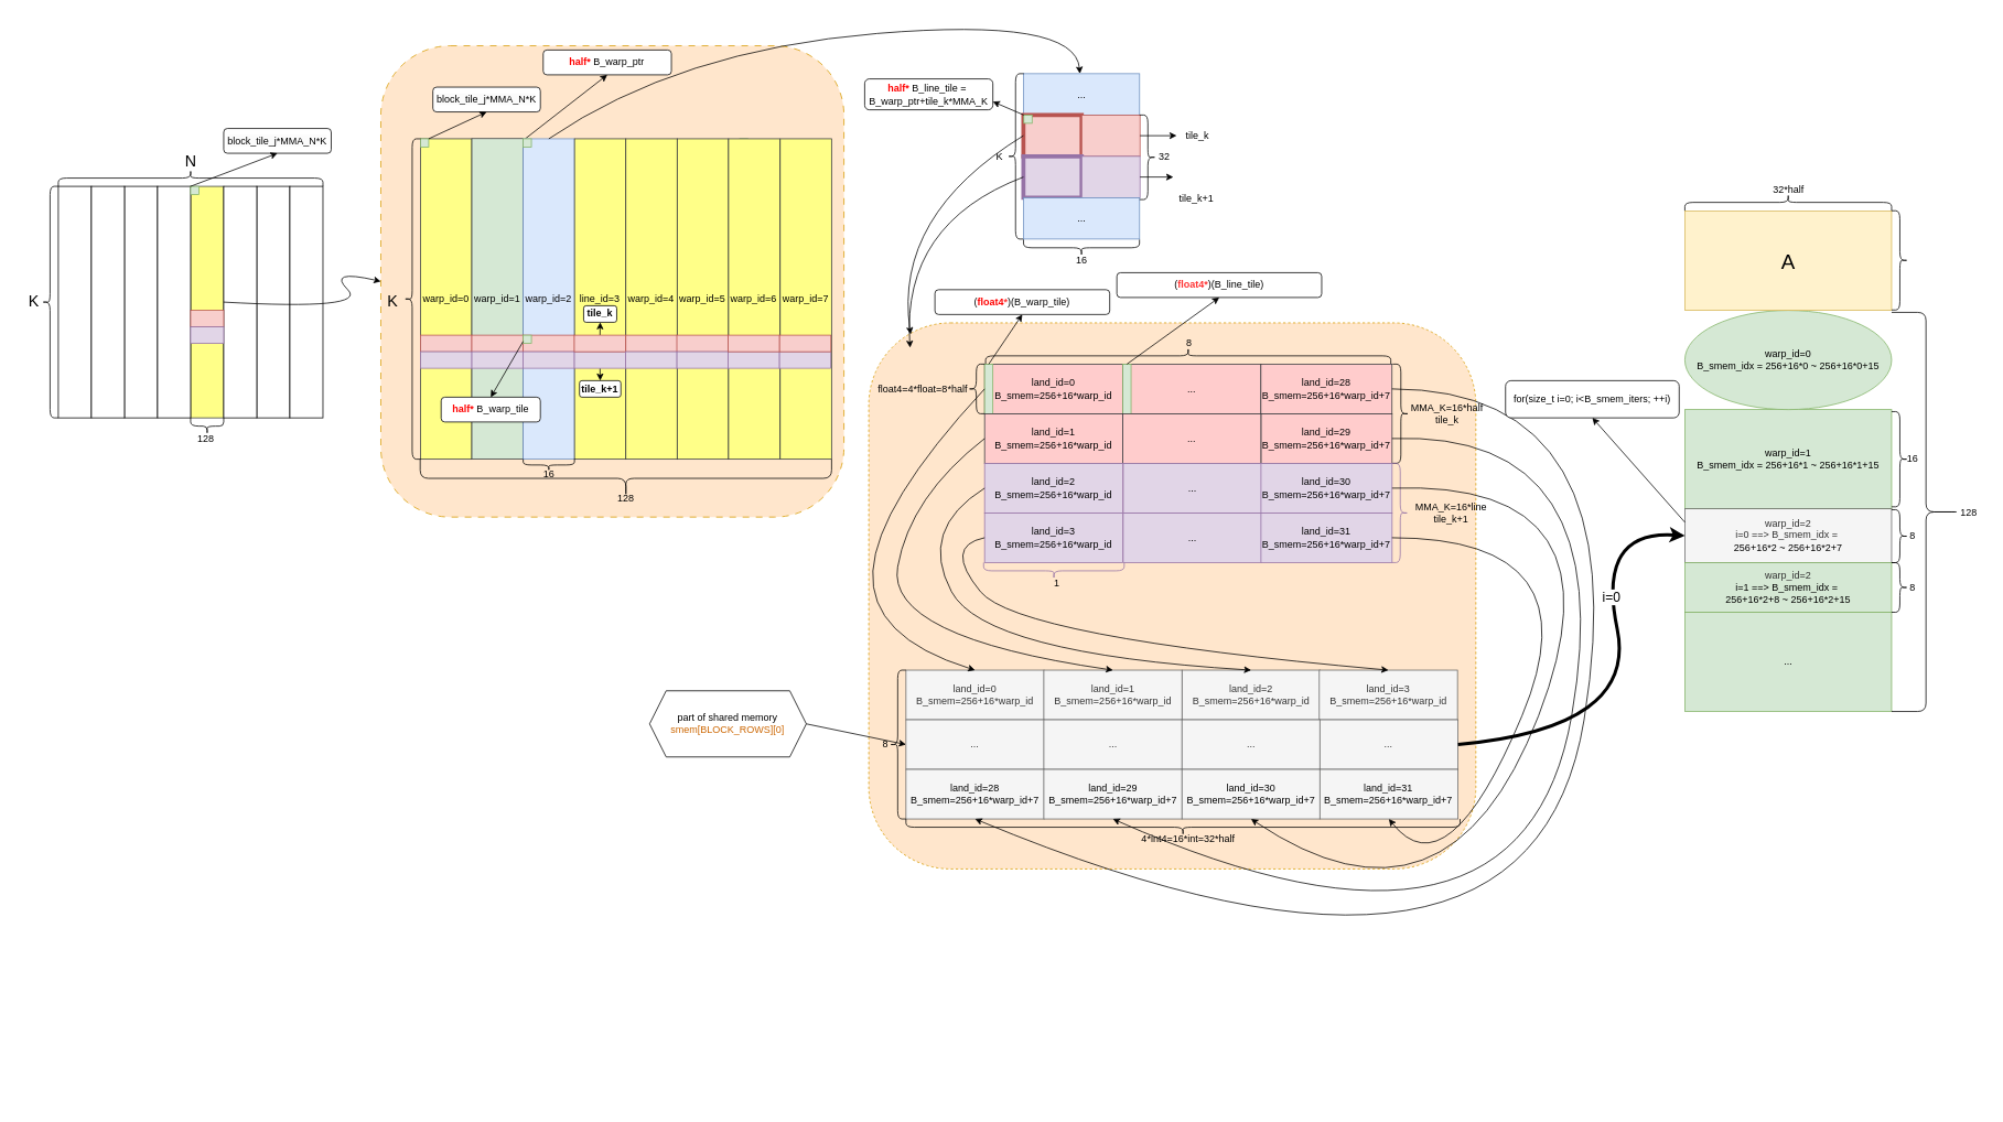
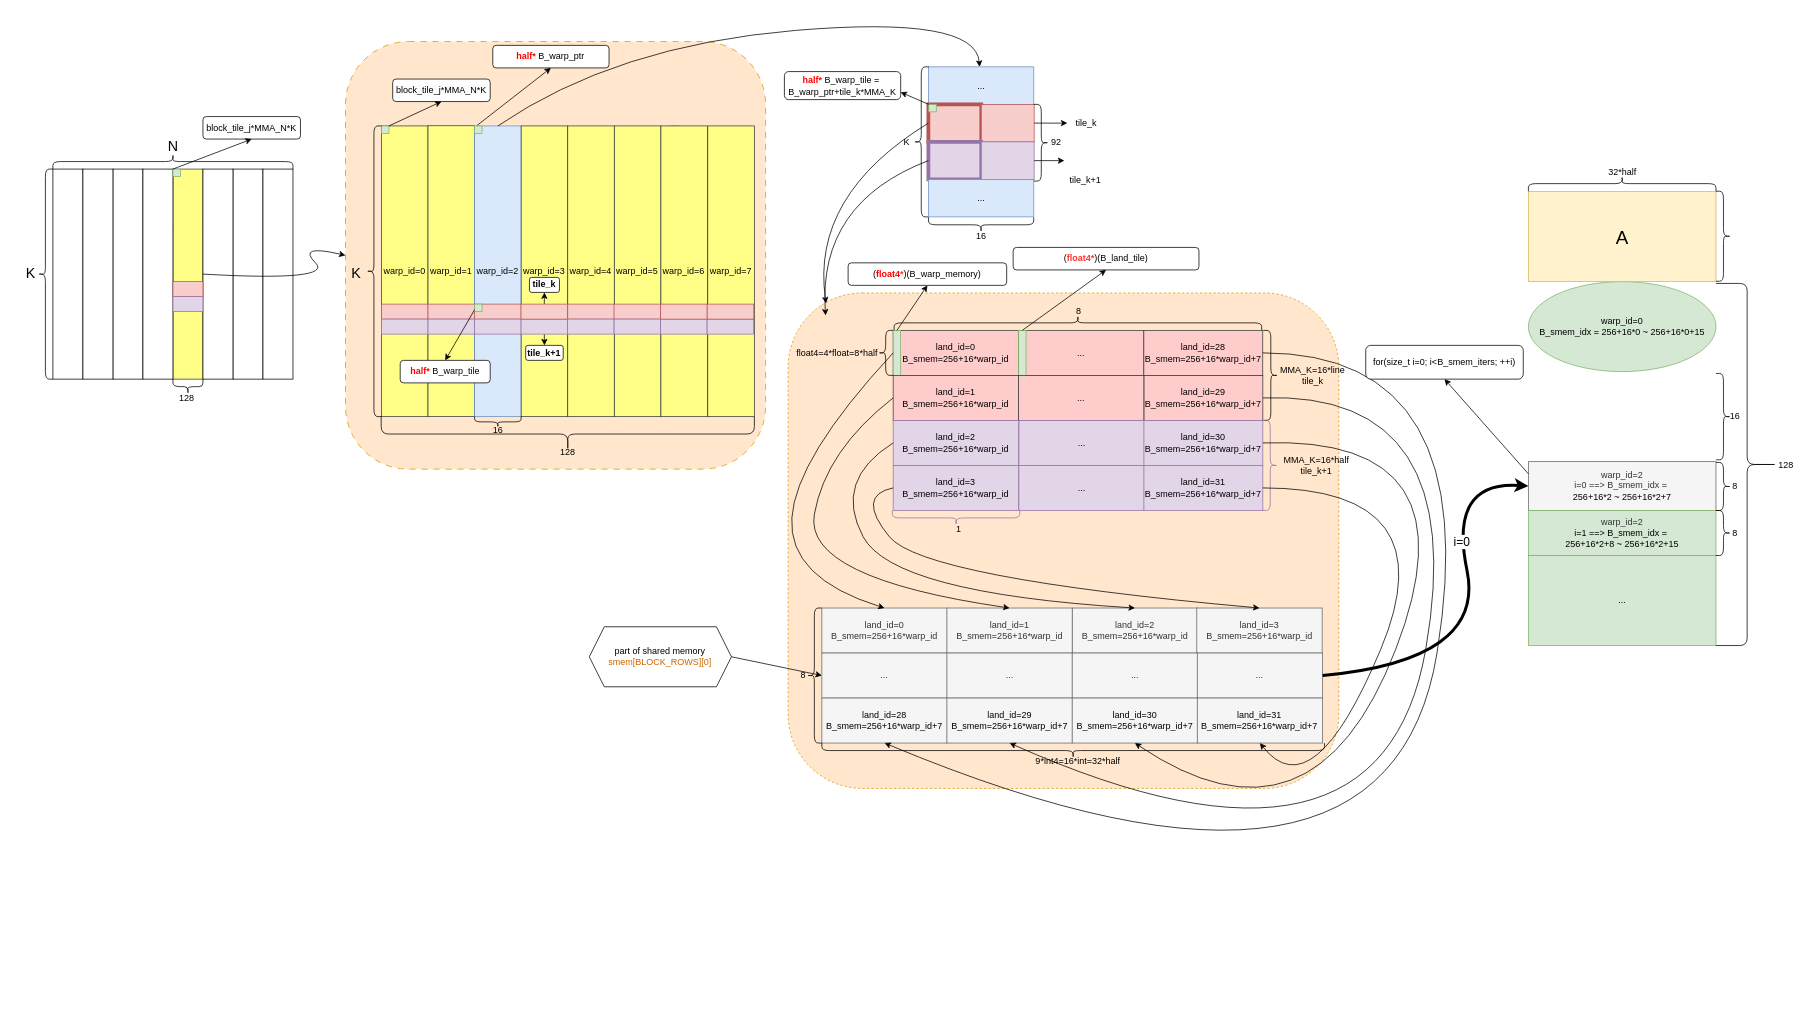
- <mxCell id="52" value="&lt;b&gt;&lt;font color=&quot;#ff0000&quot;&gt;half*&lt;/font&gt;&lt;/b&gt;&amp;nbsp;B_line_tile =&amp;nbsp;&lt;span&gt;&lt;br&gt;B_warp_ptr+tile_k*MMA_K&lt;/span&gt;" style="rounded=1;whiteSpace=wrap;html=1;" parent="1" vertex="1"><mxGeometry x="1045.07" y="94.93" width="155" height="37.37" as="geometry" /></mxCell>
+ <mxCell id="52" value="&lt;b&gt;&lt;font color=&quot;#ff0000&quot;&gt;half*&lt;/font&gt;&lt;/b&gt;&amp;nbsp;B_warp_tile =&amp;nbsp;&lt;span&gt;&lt;br&gt;B_warp_ptr+tile_k*MMA_K&lt;/span&gt;" style="rounded=1;whiteSpace=wrap;html=1;" parent="1" vertex="1"><mxGeometry x="1045.07" y="94.93" width="155" height="37.37" as="geometry" /></mxCell>
- <mxCell id="168" value="32" style="text;html=1;align=center;verticalAlign=middle;resizable=0;points=[];autosize=1;strokeColor=none;fillColor=none;" vertex="1" parent="1"><mxGeometry x="1392.28" y="178.62" width="30" height="20" as="geometry" /></mxCell>
+ <mxCell id="168" value="92" style="text;html=1;align=center;verticalAlign=middle;resizable=0;points=[];autosize=1;strokeColor=none;fillColor=none;" vertex="1" parent="1"><mxGeometry x="1392.28" y="178.62" width="30" height="20" as="geometry" /></mxCell>
- <mxCell id="73" value="&lt;span&gt;(&lt;b&gt;&lt;font color=&quot;#ff3333&quot;&gt;float4*&lt;/font&gt;&lt;/b&gt;)(B_line_tile)&lt;br&gt;&lt;/span&gt;" style="rounded=1;whiteSpace=wrap;html=1;" parent="1" vertex="1"><mxGeometry x="1350" y="329.3" width="247.69" height="30" as="geometry" /></mxCell>
+ <mxCell id="73" value="&lt;span&gt;(&lt;b&gt;&lt;font color=&quot;#ff3333&quot;&gt;float4*&lt;/font&gt;&lt;/b&gt;)(B_land_tile)&lt;br&gt;&lt;/span&gt;" style="rounded=1;whiteSpace=wrap;html=1;" parent="1" vertex="1"><mxGeometry x="1350" y="329.3" width="247.69" height="30" as="geometry" /></mxCell>
- <mxCell id="39" value="warp_id=1" style="rounded=0;whiteSpace=wrap;html=1;fillColor=#d5e8d4;strokeColor=#36393d;" parent="1" vertex="1"><mxGeometry x="570" y="167.12" width="62.09" height="387.51" as="geometry" /></mxCell>
+ <mxCell id="39" value="warp_id=1" style="rounded=0;whiteSpace=wrap;html=1;fillColor=#ffff88;strokeColor=#36393d;" parent="1" vertex="1"><mxGeometry x="570" y="167.12" width="62.09" height="387.51" as="geometry" /></mxCell>
- <mxCell id="41" value="line_id=3" style="rounded=0;whiteSpace=wrap;html=1;fillColor=#ffff88;strokeColor=#36393d;" parent="1" vertex="1"><mxGeometry x="694.18" y="167.37" width="62.09" height="387.51" as="geometry" /></mxCell>
+ <mxCell id="41" value="warp_id=3" style="rounded=0;whiteSpace=wrap;html=1;fillColor=#ffff88;strokeColor=#36393d;" parent="1" vertex="1"><mxGeometry x="694.18" y="167.37" width="62.09" height="387.51" as="geometry" /></mxCell>
- <mxCell id="65" value="(&lt;b&gt;&lt;font color=&quot;#ff0000&quot;&gt;float4&lt;/font&gt;&lt;font color=&quot;#ff3333&quot;&gt;*&lt;/font&gt;&lt;/b&gt;)(B_warp_tile)" style="rounded=1;whiteSpace=wrap;html=1;" parent="1" vertex="1"><mxGeometry x="1130" y="349.88" width="211.37" height="30" as="geometry" /></mxCell>
+ <mxCell id="65" value="(&lt;b&gt;&lt;font color=&quot;#ff0000&quot;&gt;float4&lt;/font&gt;&lt;font color=&quot;#ff3333&quot;&gt;*&lt;/font&gt;&lt;/b&gt;)(B_warp_memory)" style="rounded=1;whiteSpace=wrap;html=1;" parent="1" vertex="1"><mxGeometry x="1130" y="349.88" width="211.37" height="30" as="geometry" /></mxCell>
- <mxCell id="68" value="MMA_K=16*half&lt;br&gt;tile_k" style="text;html=1;align=center;verticalAlign=middle;resizable=0;points=[];autosize=1;strokeColor=none;fillColor=none;" parent="1" vertex="1"><mxGeometry x="1694.43" y="479.88" width="110" height="40" as="geometry" /></mxCell>
+ <mxCell id="68" value="MMA_K=16*line&lt;br&gt;tile_k" style="text;html=1;align=center;verticalAlign=middle;resizable=0;points=[];autosize=1;strokeColor=none;fillColor=none;" parent="1" vertex="1"><mxGeometry x="1694.43" y="479.88" width="110" height="40" as="geometry" /></mxCell>
- <mxCell id="2" value="&lt;div&gt;warp_id=1&lt;/div&gt;B_smem_idx = 256+16*1 ~ 256+16*1+15&lt;div&gt;&lt;/div&gt;" style="rounded=0;whiteSpace=wrap;html=1;fillColor=#d5e8d4;strokeColor=#82b366;" parent="1" vertex="1"><mxGeometry x="2036.85" y="494.88" width="250" height="120" as="geometry" /></mxCell>
- <mxCell id="75" value="MMA_K=16*line&lt;br&gt;tile_k+1" style="text;html=1;align=center;verticalAlign=middle;resizable=0;points=[];autosize=1;strokeColor=none;fillColor=none;" parent="1" vertex="1"><mxGeometry x="1699.27" y="599.88" width="110" height="40" as="geometry" /></mxCell>
+ <mxCell id="75" value="MMA_K=16*half&lt;br&gt;tile_k+1" style="text;html=1;align=center;verticalAlign=middle;resizable=0;points=[];autosize=1;strokeColor=none;fillColor=none;" parent="1" vertex="1"><mxGeometry x="1699.27" y="599.88" width="110" height="40" as="geometry" /></mxCell>
- <mxCell id="123" value="4*int4=16*int=32*half" style="text;html=1;align=center;verticalAlign=middle;resizable=0;points=[];autosize=1;strokeColor=none;fillColor=none;" parent="1" vertex="1"><mxGeometry x="1366.29" y="1000" width="140" height="30" as="geometry" /></mxCell>
+ <mxCell id="123" value="9*int4=16*int=32*half" style="text;html=1;align=center;verticalAlign=middle;resizable=0;points=[];autosize=1;strokeColor=none;fillColor=none;" parent="1" vertex="1"><mxGeometry x="1366.29" y="1000" width="140" height="30" as="geometry" /></mxCell>
